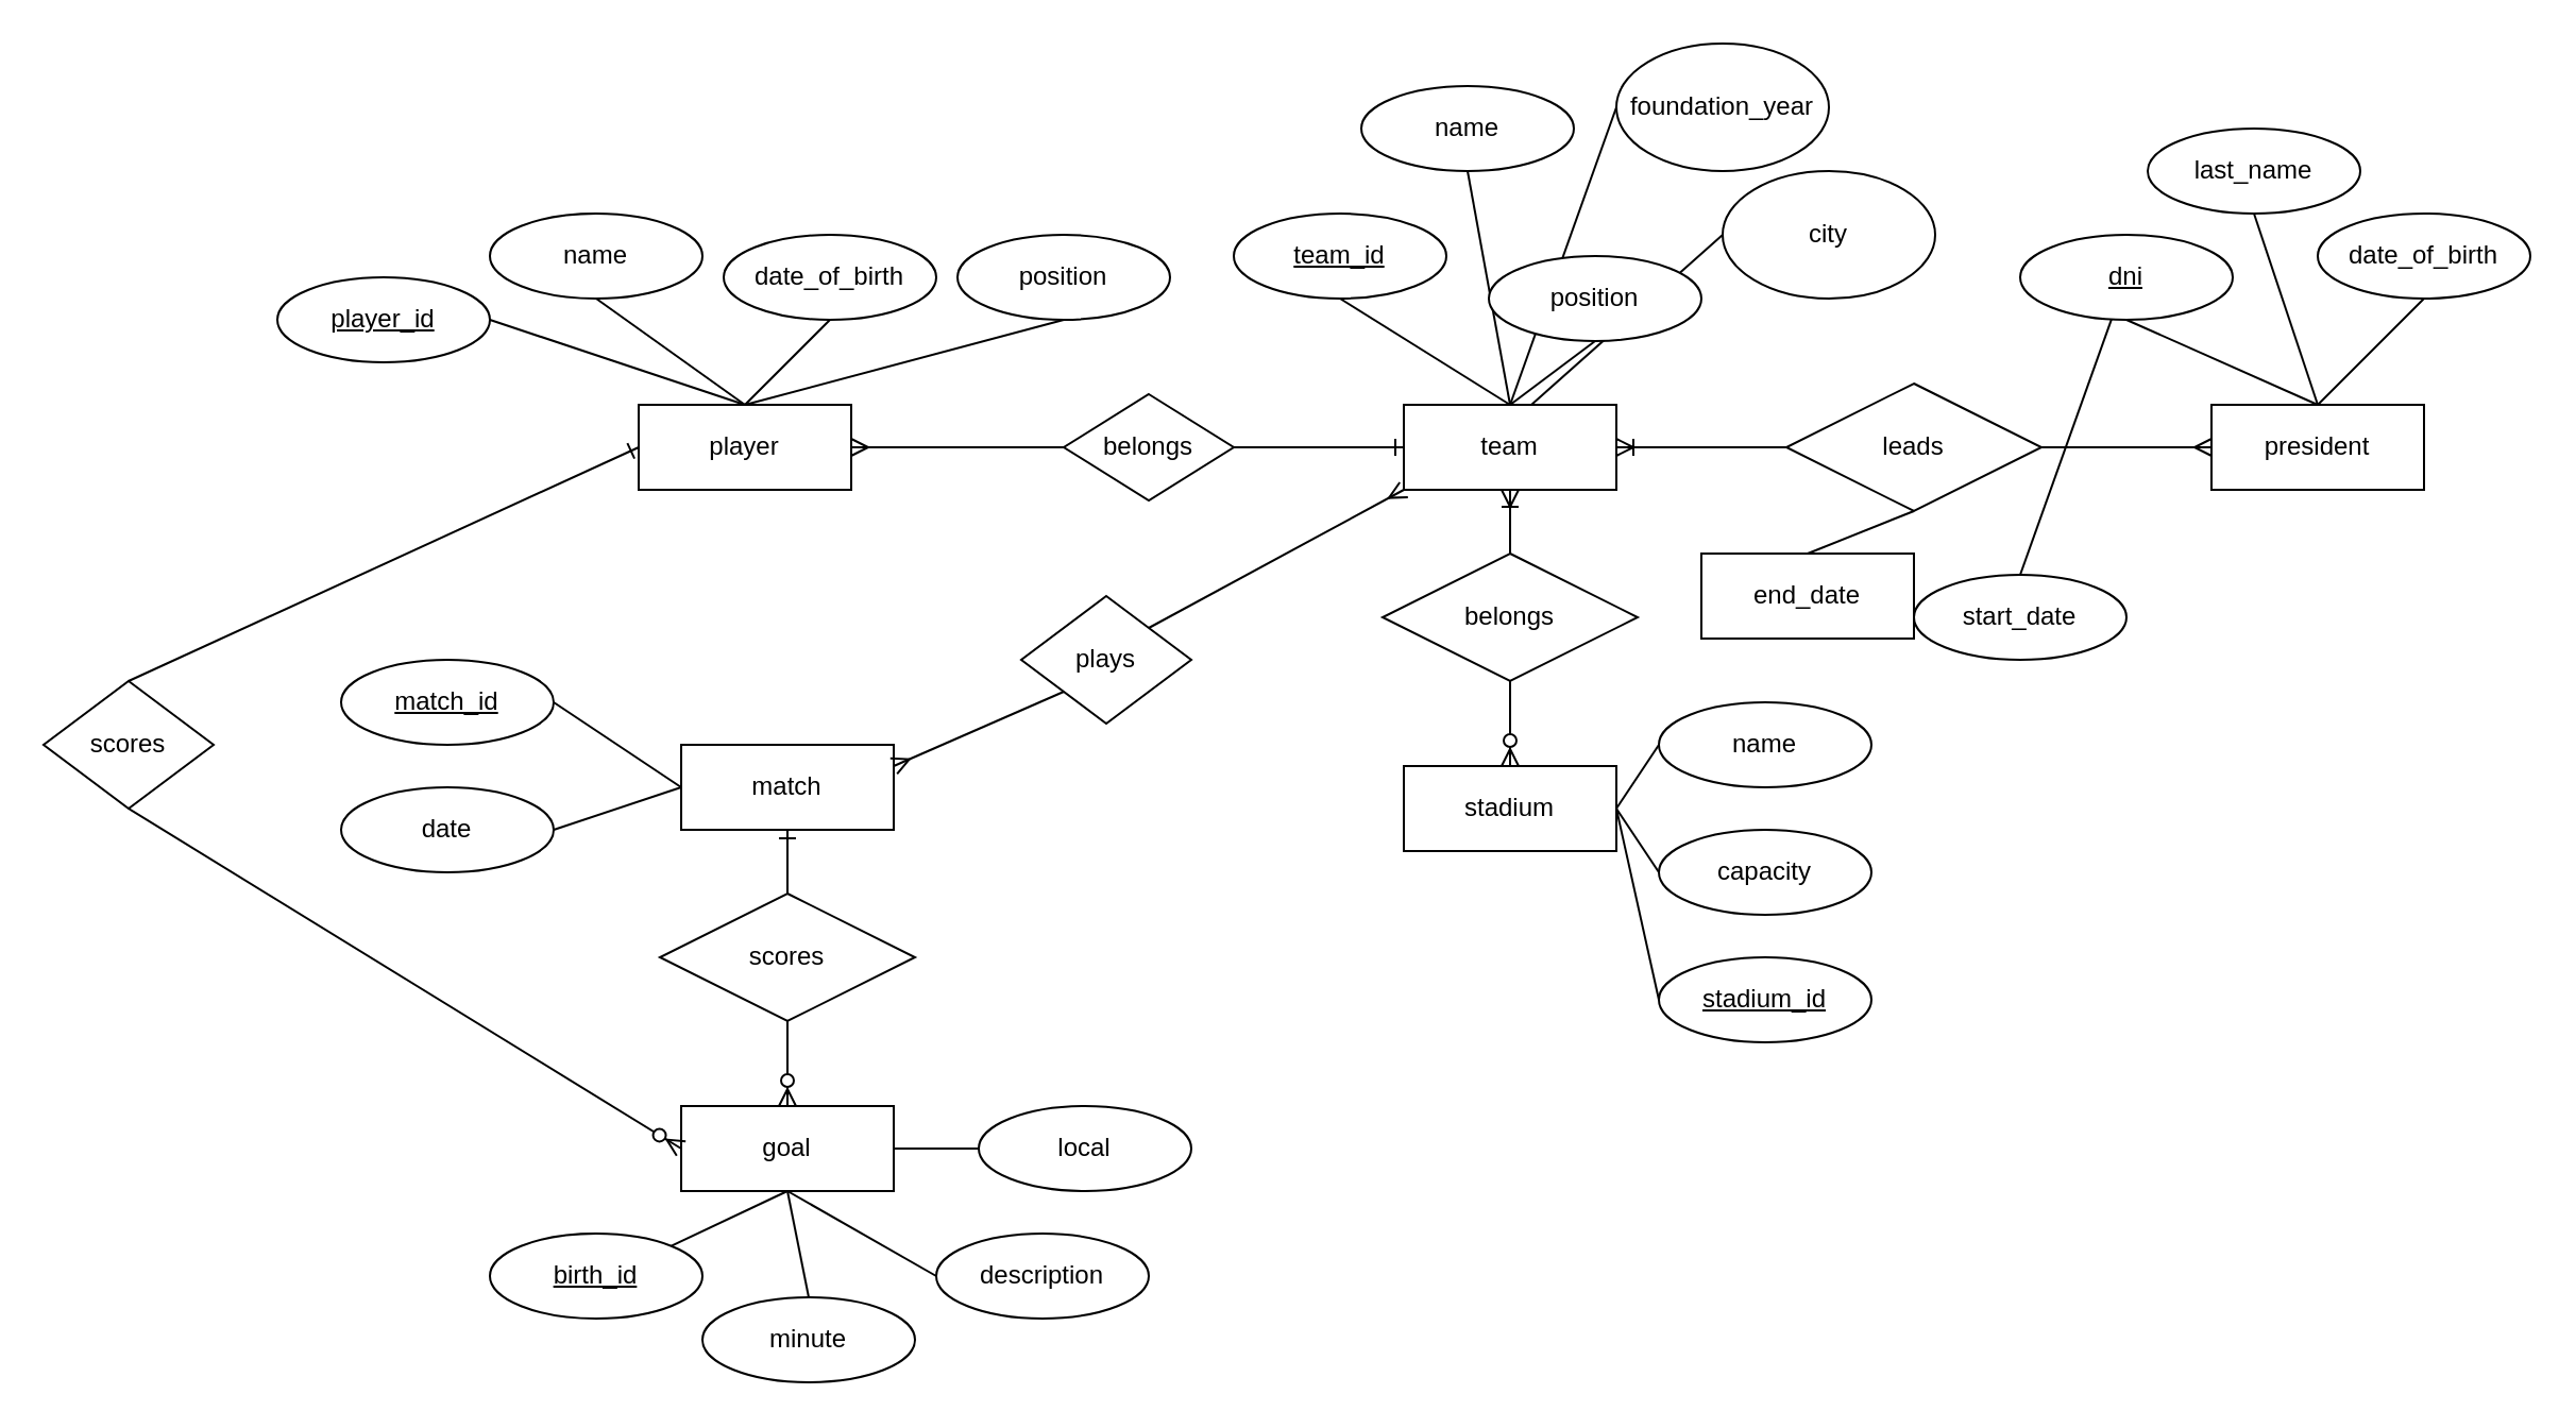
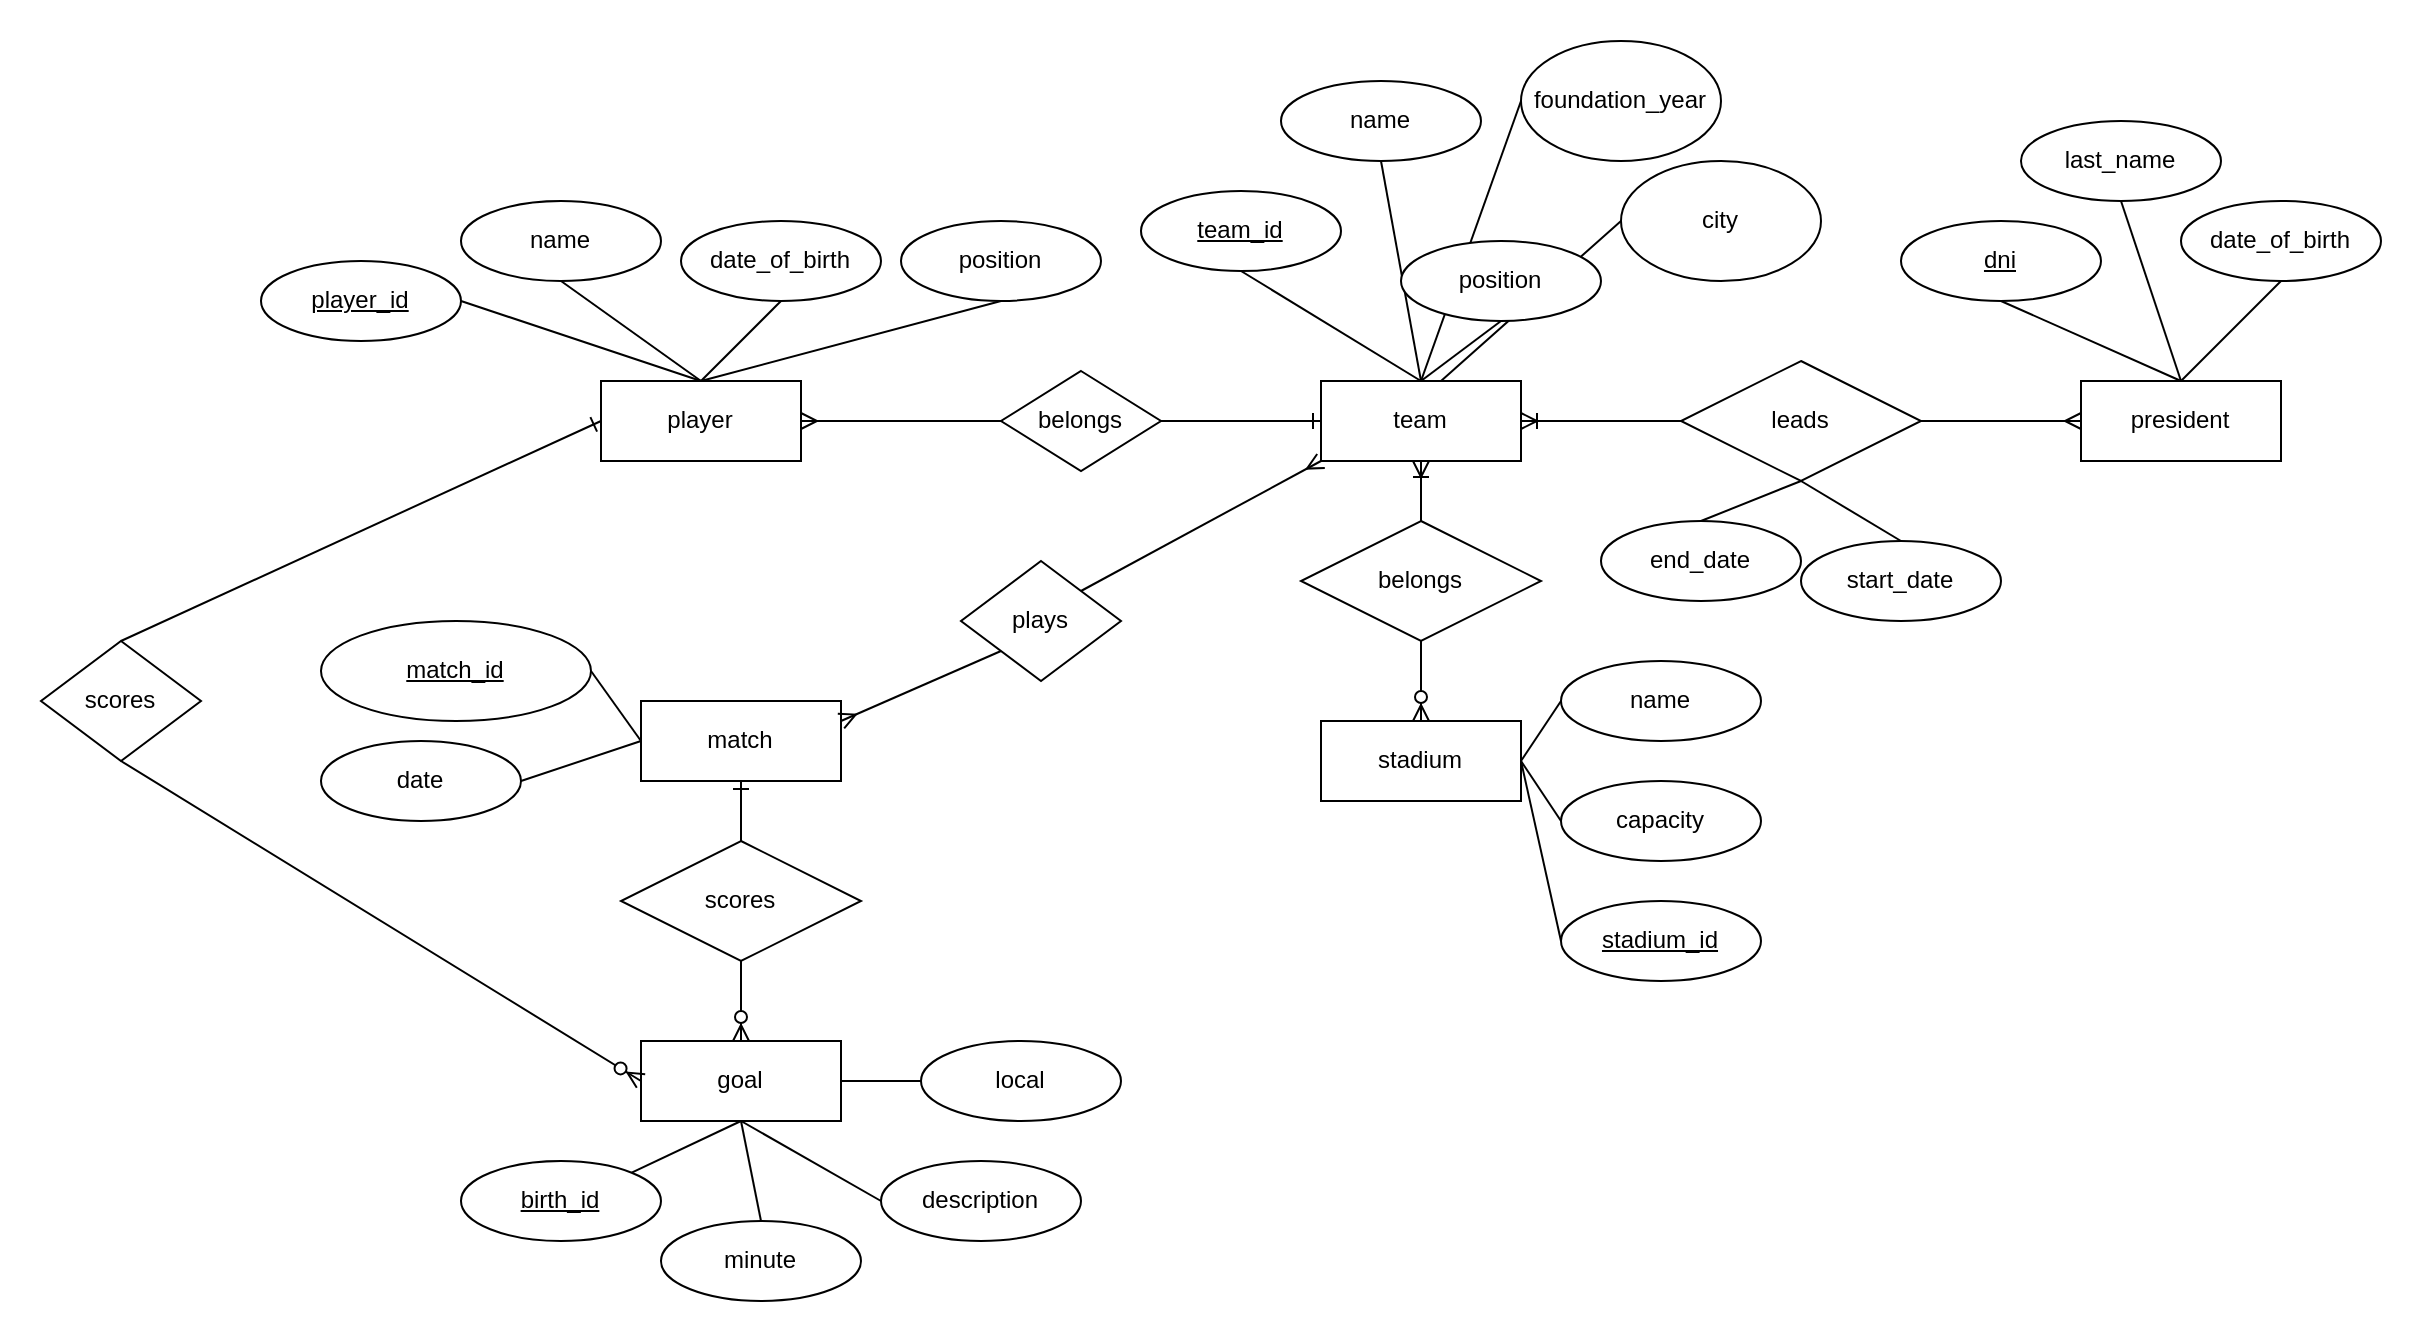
- <mxCell id="18" value="team_id" style="ellipse;whiteSpace=wrap;html=1;align=center;fontStyle=4;" vertex="1" parent="1"><mxGeometry x="580" y="100" width="100" height="40" as="geometry" /></mxCell>
+ <mxCell id="18" value="team_id" style="ellipse;whiteSpace=wrap;html=1;align=center;fontStyle=4;" vertex="1" parent="1"><mxGeometry x="570" y="95" width="100" height="40" as="geometry" /></mxCell>
- <mxCell id="70" style="edgeStyle=none;rounded=0;orthogonalLoop=1;jettySize=auto;html=1;exitX=0.5;exitY=0;exitDx=0;exitDy=0;startArrow=none;startFill=0;endArrow=none;endFill=0;" edge="1" parent="1" source="71" target="65"><mxGeometry relative="1" as="geometry" /></mxCell>
+ <mxCell id="70" style="edgeStyle=none;rounded=0;orthogonalLoop=1;jettySize=auto;html=1;exitX=0.5;exitY=0;exitDx=0;exitDy=0;entryX=0.5;entryY=1;entryDx=0;entryDy=0;startArrow=none;startFill=0;endArrow=none;endFill=0;" edge="1" parent="1" source="71" target="67"><mxGeometry relative="1" as="geometry" /></mxCell>
- <mxCell id="69" value="end_date" style="whiteSpace=wrap;html=1;align=center;rounded=0;" vertex="1" parent="1"><mxGeometry x="800" y="260" width="100" height="40" as="geometry" /></mxCell>
+ <mxCell id="69" value="end_date" style="ellipse;whiteSpace=wrap;html=1;align=center;" vertex="1" parent="1"><mxGeometry x="800" y="260" width="100" height="40" as="geometry" /></mxCell>
- <mxCell id="38" value="match_id" style="ellipse;whiteSpace=wrap;html=1;align=center;fontStyle=4;" vertex="1" parent="1"><mxGeometry x="160" y="310" width="100" height="40" as="geometry" /></mxCell>
+ <mxCell id="38" value="match_id" style="ellipse;whiteSpace=wrap;html=1;align=center;fontStyle=4;" vertex="1" parent="1"><mxGeometry x="160" y="310" width="135" height="50" as="geometry" /></mxCell>
